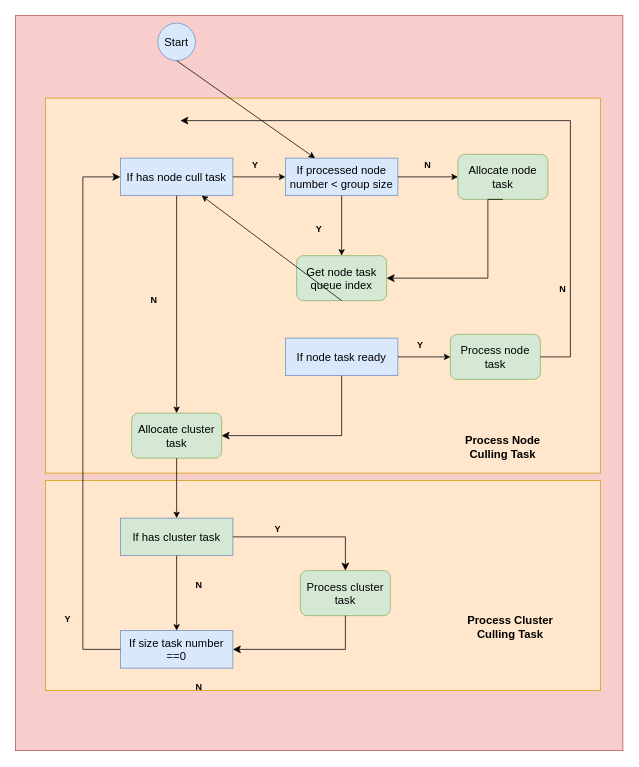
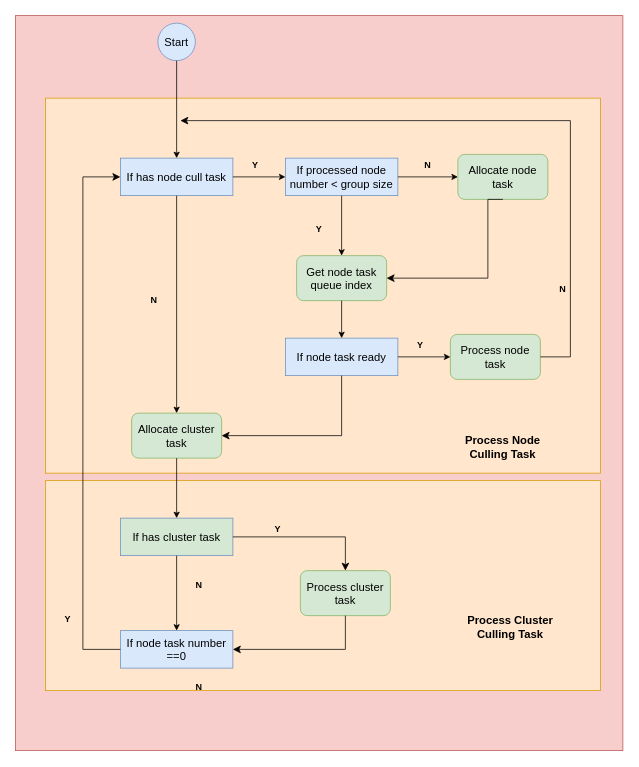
- <mxCell id="18" value="" style="endArrow=classic;html=1;rounded=0;exitX=0.5;exitY=1;exitDx=0;exitDy=0;" edge="1" parent="1" source="5" target="7"><mxGeometry width="50" height="50" relative="1" as="geometry"><mxPoint x="460" y="470" as="sourcePoint" /><mxPoint x="510" y="420" as="targetPoint" /></mxGeometry></mxCell>
+ <mxCell id="18" value="" style="endArrow=classic;html=1;rounded=0;exitX=0.5;exitY=1;exitDx=0;exitDy=0;" edge="1" parent="1" source="5" target="6"><mxGeometry width="50" height="50" relative="1" as="geometry"><mxPoint x="460" y="470" as="sourcePoint" /><mxPoint x="510" y="420" as="targetPoint" /></mxGeometry></mxCell>
- <mxCell id="15" value="" style="endArrow=classic;html=1;rounded=0;exitX=0.5;exitY=1;exitDx=0;exitDy=0;" edge="1" parent="1" source="12" target="6"><mxGeometry width="50" height="50" relative="1" as="geometry"><mxPoint x="465" y="270" as="sourcePoint" /><mxPoint x="465" y="350" as="targetPoint" /></mxGeometry></mxCell>
+ <mxCell id="15" value="" style="endArrow=classic;html=1;rounded=0;exitX=0.5;exitY=1;exitDx=0;exitDy=0;" edge="1" parent="1" source="12" target="14"><mxGeometry width="50" height="50" relative="1" as="geometry"><mxPoint x="465" y="270" as="sourcePoint" /><mxPoint x="465" y="350" as="targetPoint" /></mxGeometry></mxCell>
- <mxCell id="25" value="If size task number ==0" style="rounded=0;whiteSpace=wrap;html=1;fontSize=15;fillColor=#dae8fc;strokeColor=#6c8ebf;" vertex="1" parent="1"><mxGeometry x="160" y="840" width="150" height="50" as="geometry" /></mxCell>
+ <mxCell id="25" value="If node task number ==0" style="rounded=0;whiteSpace=wrap;html=1;fontSize=15;fillColor=#dae8fc;strokeColor=#6c8ebf;" vertex="1" parent="1"><mxGeometry x="160" y="840" width="150" height="50" as="geometry" /></mxCell>
